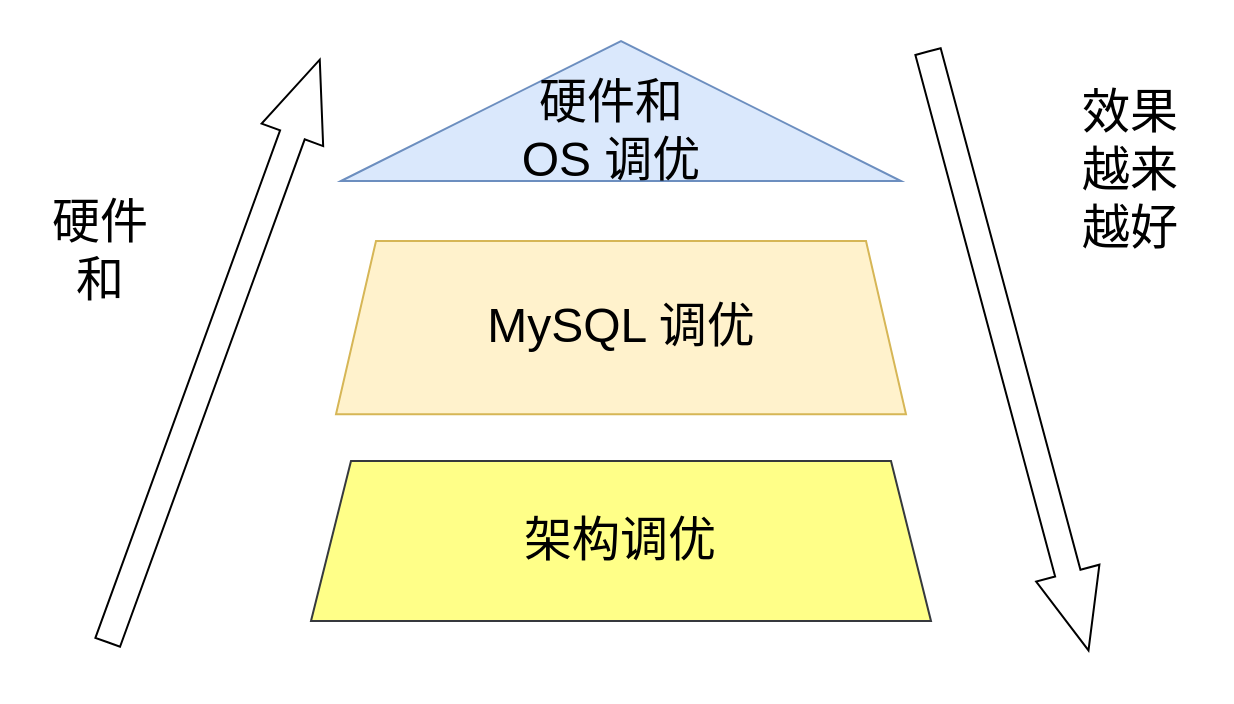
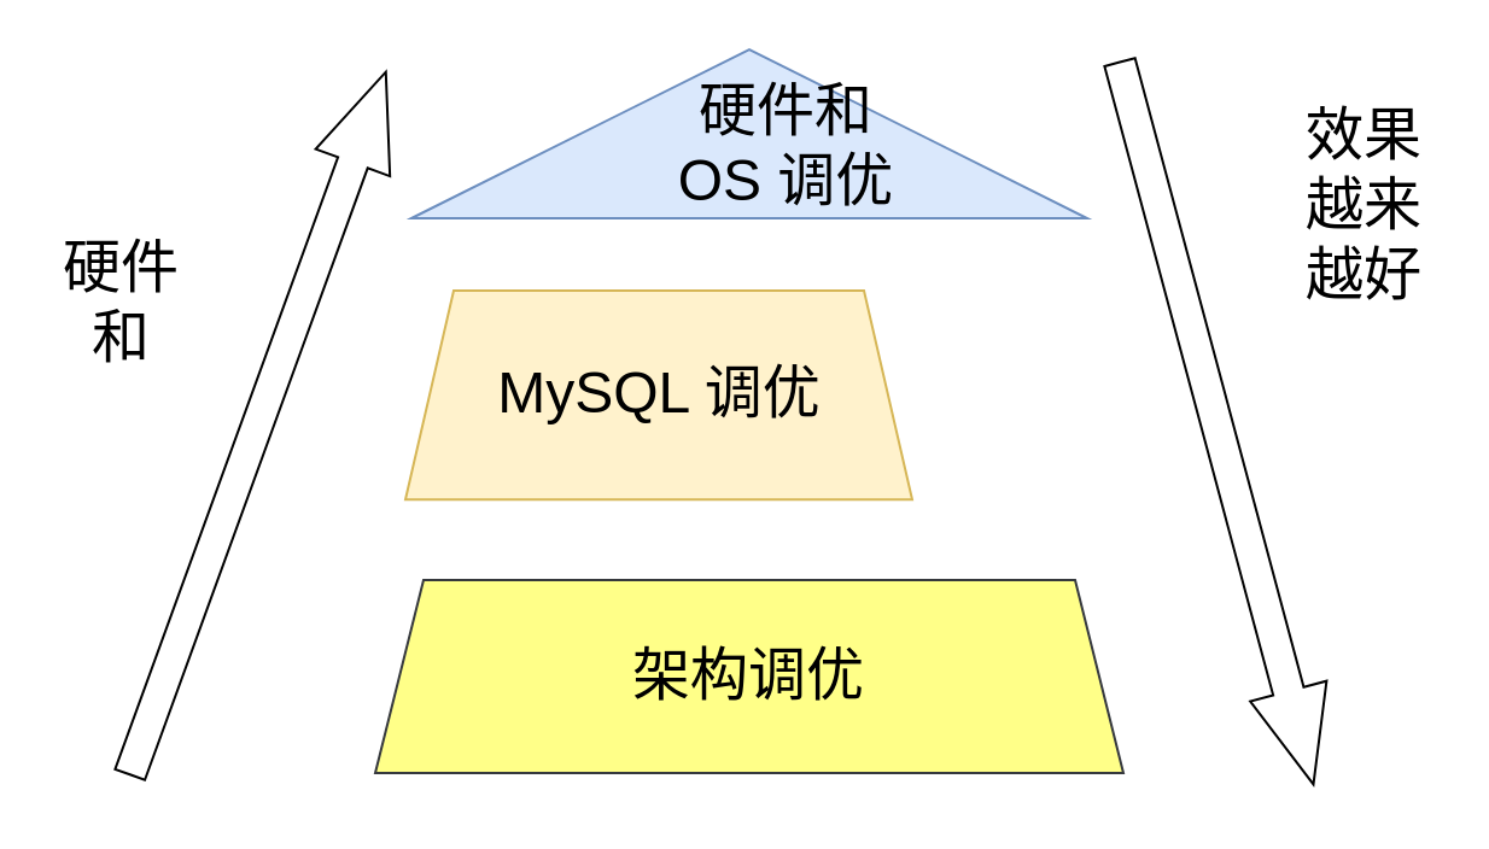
- <mxCell id="3" value="硬件和 OS 调优" style="text;html=1;strokeColor=none;fillColor=none;align=center;verticalAlign=middle;whiteSpace=wrap;rounded=0;fontSize=24;" vertex="1" parent="1"><mxGeometry x="257.5" y="50" width="95" height="30" as="geometry" /></mxCell>
+ <mxCell id="3" value="硬件和 OS 调优" style="text;html=1;strokeColor=none;fillColor=none;align=center;verticalAlign=middle;whiteSpace=wrap;rounded=0;fontSize=24;" vertex="1" parent="1"><mxGeometry x="277.5" y="45" width="95" height="30" as="geometry" /></mxCell>
- <mxCell id="5" value="MySQL 调优" style="shape=trapezoid;perimeter=trapezoidPerimeter;whiteSpace=wrap;html=1;fixedSize=1;fontSize=24;fillColor=#fff2cc;strokeColor=#d6b656;" vertex="1" parent="1"><mxGeometry x="167.5" y="120" width="285" height="86.67" as="geometry" /></mxCell>
+ <mxCell id="5" value="MySQL 调优" style="shape=trapezoid;perimeter=trapezoidPerimeter;whiteSpace=wrap;html=1;fixedSize=1;fontSize=24;fillColor=#fff2cc;strokeColor=#d6b656;" vertex="1" parent="1"><mxGeometry x="167.5" y="120" width="210" height="86.67" as="geometry" /></mxCell>
- <mxCell id="4" value="架构调优" style="shape=trapezoid;perimeter=trapezoidPerimeter;whiteSpace=wrap;html=1;fixedSize=1;fontSize=24;fillColor=#ffff88;strokeColor=#36393d;" vertex="1" parent="1"><mxGeometry x="155" y="230" width="310" height="80" as="geometry" /></mxCell>
+ <mxCell id="4" value="架构调优" style="shape=trapezoid;perimeter=trapezoidPerimeter;whiteSpace=wrap;html=1;fixedSize=1;fontSize=24;fillColor=#ffff88;strokeColor=#36393d;" vertex="1" parent="1"><mxGeometry x="155" y="240" width="310" height="80" as="geometry" /></mxCell>
